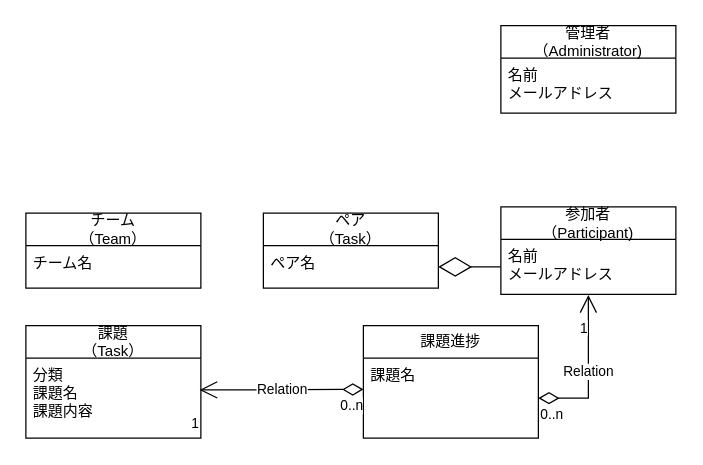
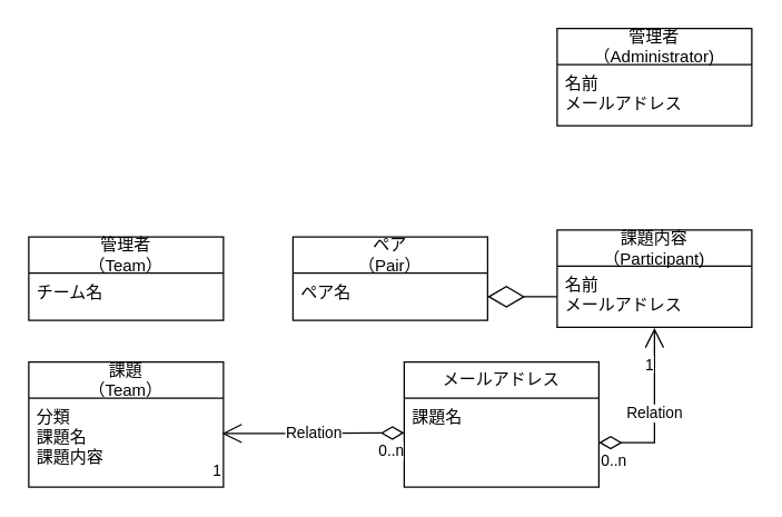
- <mxCell id="2" value="参加者&lt;br&gt;（Participant)" style="swimlane;fontStyle=0;childLayout=stackLayout;horizontal=1;startSize=26;fillColor=none;horizontalStack=0;resizeParent=1;resizeParentMax=0;resizeLast=0;collapsible=1;marginBottom=0;whiteSpace=wrap;html=1;align=center;" parent="1" vertex="1"><mxGeometry x="400" y="165" width="140" height="70" as="geometry" /></mxCell>
+ <mxCell id="2" value="課題内容&lt;br&gt;（Participant)" style="swimlane;fontStyle=0;childLayout=stackLayout;horizontal=1;startSize=26;fillColor=none;horizontalStack=0;resizeParent=1;resizeParentMax=0;resizeLast=0;collapsible=1;marginBottom=0;whiteSpace=wrap;html=1;align=center;" parent="1" vertex="1"><mxGeometry x="400" y="165" width="140" height="70" as="geometry" /></mxCell>
- <mxCell id="8" value="チーム&lt;br&gt;（Team）" style="swimlane;fontStyle=0;childLayout=stackLayout;horizontal=1;startSize=26;fillColor=none;horizontalStack=0;resizeParent=1;resizeParentMax=0;resizeLast=0;collapsible=1;marginBottom=0;whiteSpace=wrap;html=1;align=center;" parent="1" vertex="1"><mxGeometry x="20" y="170" width="140" height="60" as="geometry" /></mxCell>
+ <mxCell id="8" value="管理者&lt;br&gt;（Team）" style="swimlane;fontStyle=0;childLayout=stackLayout;horizontal=1;startSize=26;fillColor=none;horizontalStack=0;resizeParent=1;resizeParentMax=0;resizeLast=0;collapsible=1;marginBottom=0;whiteSpace=wrap;html=1;align=center;" parent="1" vertex="1"><mxGeometry x="20" y="170" width="140" height="60" as="geometry" /></mxCell>
- <mxCell id="6" value="ペア&lt;br&gt;（Task）" style="swimlane;fontStyle=0;childLayout=stackLayout;horizontal=1;startSize=26;fillColor=none;horizontalStack=0;resizeParent=1;resizeParentMax=0;resizeLast=0;collapsible=1;marginBottom=0;whiteSpace=wrap;html=1;align=center;" parent="1" vertex="1"><mxGeometry x="210" y="170" width="140" height="60" as="geometry" /></mxCell>
+ <mxCell id="6" value="ペア&lt;br&gt;（Pair）" style="swimlane;fontStyle=0;childLayout=stackLayout;horizontal=1;startSize=26;fillColor=none;horizontalStack=0;resizeParent=1;resizeParentMax=0;resizeLast=0;collapsible=1;marginBottom=0;whiteSpace=wrap;html=1;align=center;" parent="1" vertex="1"><mxGeometry x="210" y="170" width="140" height="60" as="geometry" /></mxCell>
- <mxCell id="10" value="課題&lt;br&gt;（Task）" style="swimlane;fontStyle=0;childLayout=stackLayout;horizontal=1;startSize=26;fillColor=none;horizontalStack=0;resizeParent=1;resizeParentMax=0;resizeLast=0;collapsible=1;marginBottom=0;whiteSpace=wrap;html=1;align=center;" parent="1" vertex="1"><mxGeometry x="20" y="260" width="140" height="90" as="geometry" /></mxCell>
+ <mxCell id="10" value="課題&lt;br&gt;（Team）" style="swimlane;fontStyle=0;childLayout=stackLayout;horizontal=1;startSize=26;fillColor=none;horizontalStack=0;resizeParent=1;resizeParentMax=0;resizeLast=0;collapsible=1;marginBottom=0;whiteSpace=wrap;html=1;align=center;" parent="1" vertex="1"><mxGeometry x="20" y="260" width="140" height="90" as="geometry" /></mxCell>
- <mxCell id="13" value="課題進捗" style="swimlane;fontStyle=0;childLayout=stackLayout;horizontal=1;startSize=26;fillColor=none;horizontalStack=0;resizeParent=1;resizeParentMax=0;resizeLast=0;collapsible=1;marginBottom=0;whiteSpace=wrap;html=1;align=center;" vertex="1" parent="1"><mxGeometry x="290" y="260" width="140" height="90" as="geometry" /></mxCell>
+ <mxCell id="13" value="メールアドレス" style="swimlane;fontStyle=0;childLayout=stackLayout;horizontal=1;startSize=26;fillColor=none;horizontalStack=0;resizeParent=1;resizeParentMax=0;resizeLast=0;collapsible=1;marginBottom=0;whiteSpace=wrap;html=1;align=center;" vertex="1" parent="1"><mxGeometry x="290" y="260" width="140" height="90" as="geometry" /></mxCell>
